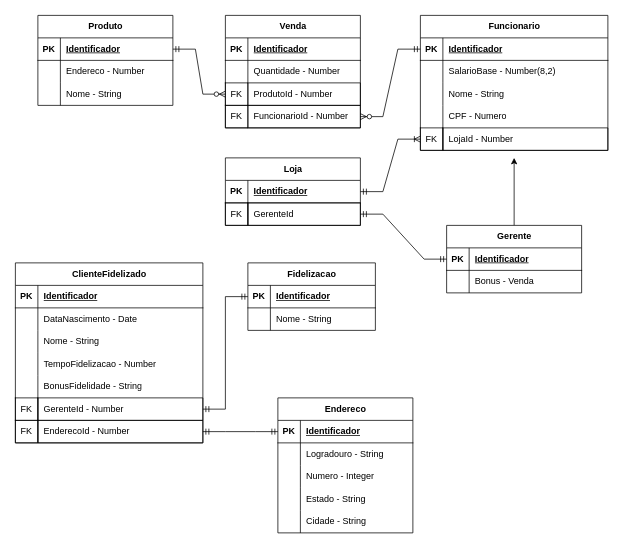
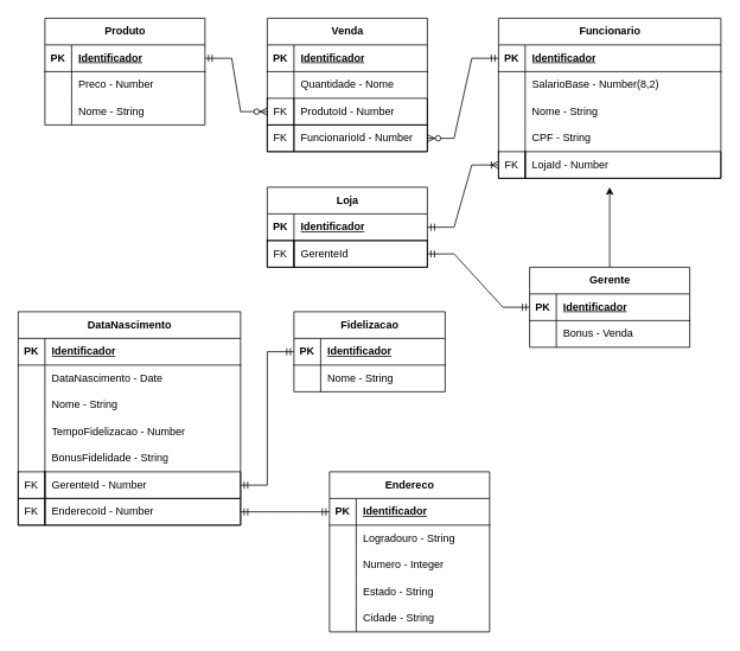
- <mxCell id="8" value="Endereco - Number" style="shape=partialRectangle;connectable=0;fillColor=none;top=0;left=0;bottom=0;right=0;align=left;spacingLeft=6;overflow=hidden;whiteSpace=wrap;html=1;" parent="6" vertex="1"><mxGeometry x="30" width="150" height="30" as="geometry"><mxRectangle width="150" height="30" as="alternateBounds" /></mxGeometry></mxCell>
+ <mxCell id="8" value="Preco - Number" style="shape=partialRectangle;connectable=0;fillColor=none;top=0;left=0;bottom=0;right=0;align=left;spacingLeft=6;overflow=hidden;whiteSpace=wrap;html=1;" parent="6" vertex="1"><mxGeometry x="30" width="150" height="30" as="geometry"><mxRectangle width="150" height="30" as="alternateBounds" /></mxGeometry></mxCell>
- <mxCell id="63" value="Quantidade - Number" style="shape=partialRectangle;connectable=0;fillColor=none;top=0;left=0;bottom=0;right=0;align=left;spacingLeft=6;overflow=hidden;whiteSpace=wrap;html=1;" parent="61" vertex="1"><mxGeometry x="30" width="150" height="30" as="geometry"><mxRectangle width="150" height="30" as="alternateBounds" /></mxGeometry></mxCell>
+ <mxCell id="63" value="Quantidade - Nome" style="shape=partialRectangle;connectable=0;fillColor=none;top=0;left=0;bottom=0;right=0;align=left;spacingLeft=6;overflow=hidden;whiteSpace=wrap;html=1;" parent="61" vertex="1"><mxGeometry x="30" width="150" height="30" as="geometry"><mxRectangle width="150" height="30" as="alternateBounds" /></mxGeometry></mxCell>
- <mxCell id="24" value="CPF - Numero" style="shape=partialRectangle;connectable=0;fillColor=none;top=0;left=0;bottom=0;right=0;align=left;spacingLeft=6;overflow=hidden;whiteSpace=wrap;html=1;" parent="22" vertex="1"><mxGeometry x="30" width="220" height="30" as="geometry"><mxRectangle width="220" height="30" as="alternateBounds" /></mxGeometry></mxCell>
+ <mxCell id="24" value="CPF - String" style="shape=partialRectangle;connectable=0;fillColor=none;top=0;left=0;bottom=0;right=0;align=left;spacingLeft=6;overflow=hidden;whiteSpace=wrap;html=1;" parent="22" vertex="1"><mxGeometry x="30" width="220" height="30" as="geometry"><mxRectangle width="220" height="30" as="alternateBounds" /></mxGeometry></mxCell>
- <mxCell id="35" value="ClienteFidelizado" style="shape=table;startSize=30;container=1;collapsible=1;childLayout=tableLayout;fixedRows=1;rowLines=0;fontStyle=1;align=center;resizeLast=1;html=1;" parent="1" vertex="1"><mxGeometry x="20" y="350" width="250" height="240" as="geometry" /></mxCell>
+ <mxCell id="35" value="DataNascimento" style="shape=table;startSize=30;container=1;collapsible=1;childLayout=tableLayout;fixedRows=1;rowLines=0;fontStyle=1;align=center;resizeLast=1;html=1;" parent="1" vertex="1"><mxGeometry x="20" y="350" width="250" height="240" as="geometry" /></mxCell>
